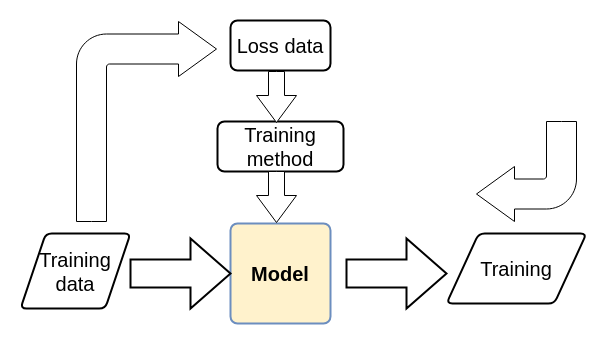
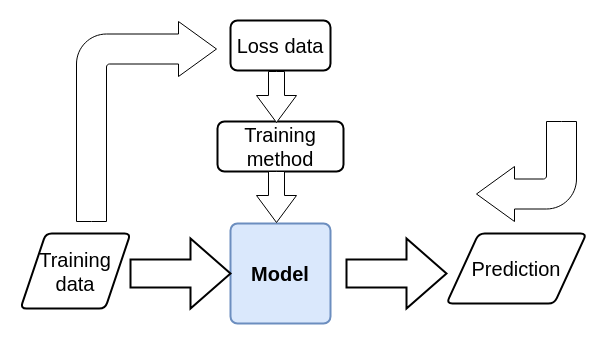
- <mxCell id="6" value="Training" style="shape=parallelogram;html=1;strokeWidth=2;perimeter=parallelogramPerimeter;whiteSpace=wrap;rounded=1;arcSize=12;size=0.23;fontSize=20;fontColor=#000000;" vertex="1" parent="1"><mxGeometry x="446" y="233" width="140" height="70" as="geometry" /></mxCell>
+ <mxCell id="6" value="Prediction" style="shape=parallelogram;html=1;strokeWidth=2;perimeter=parallelogramPerimeter;whiteSpace=wrap;rounded=1;arcSize=12;size=0.23;fontSize=20;fontColor=#000000;" vertex="1" parent="1"><mxGeometry x="446" y="233" width="140" height="70" as="geometry" /></mxCell>
- <mxCell id="2" value="&lt;font style=&quot;font-size: 20px;&quot;&gt;&lt;b style=&quot;&quot;&gt;Model&lt;/b&gt;&lt;/font&gt;" style="rounded=1;whiteSpace=wrap;html=1;absoluteArcSize=1;arcSize=14;strokeWidth=2;fillColor=#fff2cc;strokeColor=#6c8ebf;" vertex="1" parent="1"><mxGeometry x="230" y="223" width="100" height="100" as="geometry" /></mxCell>
+ <mxCell id="2" value="&lt;font style=&quot;font-size: 20px;&quot;&gt;&lt;b style=&quot;&quot;&gt;Model&lt;/b&gt;&lt;/font&gt;" style="rounded=1;whiteSpace=wrap;html=1;absoluteArcSize=1;arcSize=14;strokeWidth=2;fillColor=#dae8fc;strokeColor=#6c8ebf;" vertex="1" parent="1"><mxGeometry x="230" y="223" width="100" height="100" as="geometry" /></mxCell>
